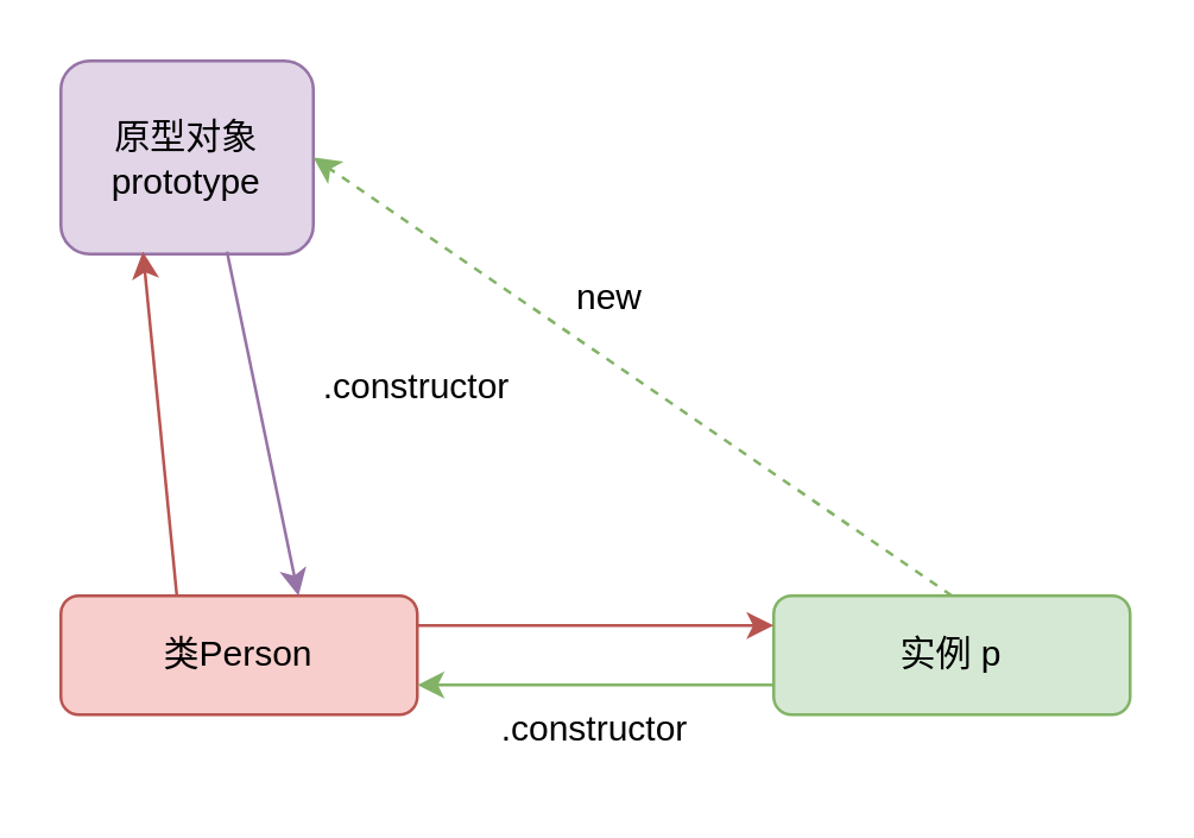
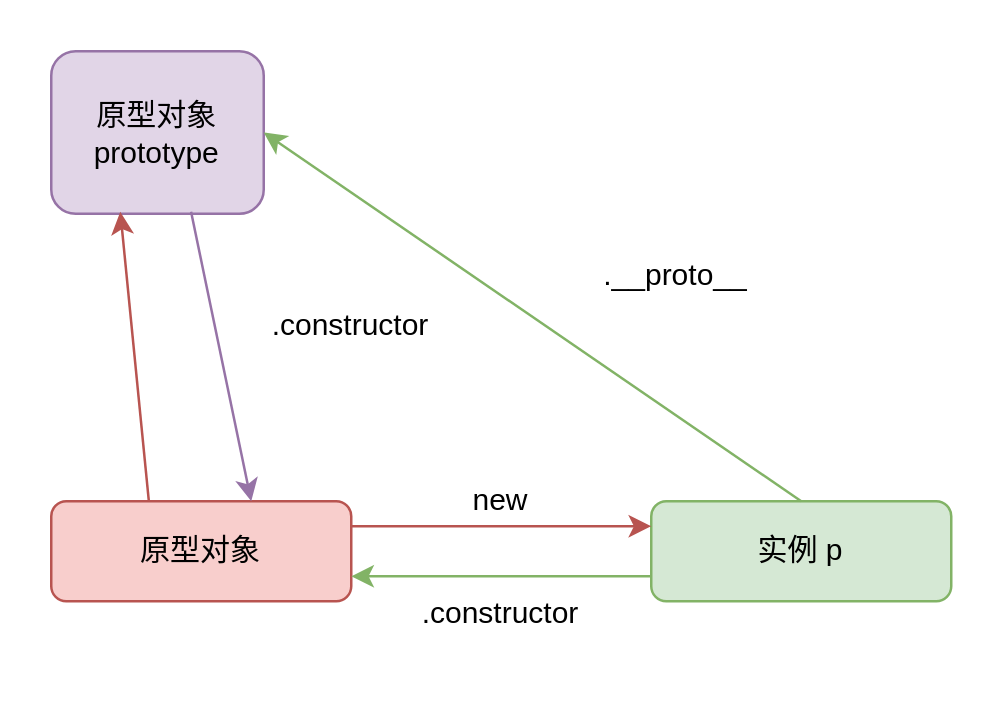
- <mxCell id="9" value="new" style="text;html=1;strokeColor=none;fillColor=none;align=center;verticalAlign=middle;whiteSpace=wrap;rounded=0;" parent="1" vertex="1"><mxGeometry x="185" y="90" width="40" height="20" as="geometry" /></mxCell>
+ <mxCell id="9" value="new" style="text;html=1;strokeColor=none;fillColor=none;align=center;verticalAlign=middle;whiteSpace=wrap;rounded=0;" parent="1" vertex="1"><mxGeometry x="180" y="190" width="40" height="20" as="geometry" /></mxCell>
+ <mxCell id="2" value=".__proto__" style="text;html=1;strokeColor=none;fillColor=none;align=center;verticalAlign=middle;whiteSpace=wrap;rounded=0;" parent="1" vertex="1"><mxGeometry x="240" y="100" width="60" height="20" as="geometry" /></mxCell>
- <mxCell id="7" value="" style="endArrow=classic;html=1;exitX=0.5;exitY=0;exitDx=0;exitDy=0;entryX=1;entryY=0.5;entryDx=0;entryDy=0;fillColor=#d5e8d4;strokeColor=#82b366;dashed=1;" parent="1" source="5" target="6" edge="1"><mxGeometry width="50" height="50" relative="1" as="geometry"><mxPoint x="330" y="350" as="sourcePoint" /><mxPoint x="330" y="180" as="targetPoint" /></mxGeometry></mxCell>
+ <mxCell id="7" value="" style="endArrow=classic;html=1;exitX=0.5;exitY=0;exitDx=0;exitDy=0;entryX=1;entryY=0.5;entryDx=0;entryDy=0;fillColor=#d5e8d4;strokeColor=#82b366;" parent="1" source="5" target="6" edge="1"><mxGeometry width="50" height="50" relative="1" as="geometry"><mxPoint x="330" y="350" as="sourcePoint" /><mxPoint x="330" y="180" as="targetPoint" /></mxGeometry></mxCell>
- <mxCell id="4" value="类Person" style="rounded=1;whiteSpace=wrap;html=1;fillColor=#f8cecc;strokeColor=#b85450;" parent="1" vertex="1"><mxGeometry x="20" y="200" width="120" height="40" as="geometry" /></mxCell>
+ <mxCell id="4" value="原型对象" style="rounded=1;whiteSpace=wrap;html=1;fillColor=#f8cecc;strokeColor=#b85450;" parent="1" vertex="1"><mxGeometry x="20" y="200" width="120" height="40" as="geometry" /></mxCell>
